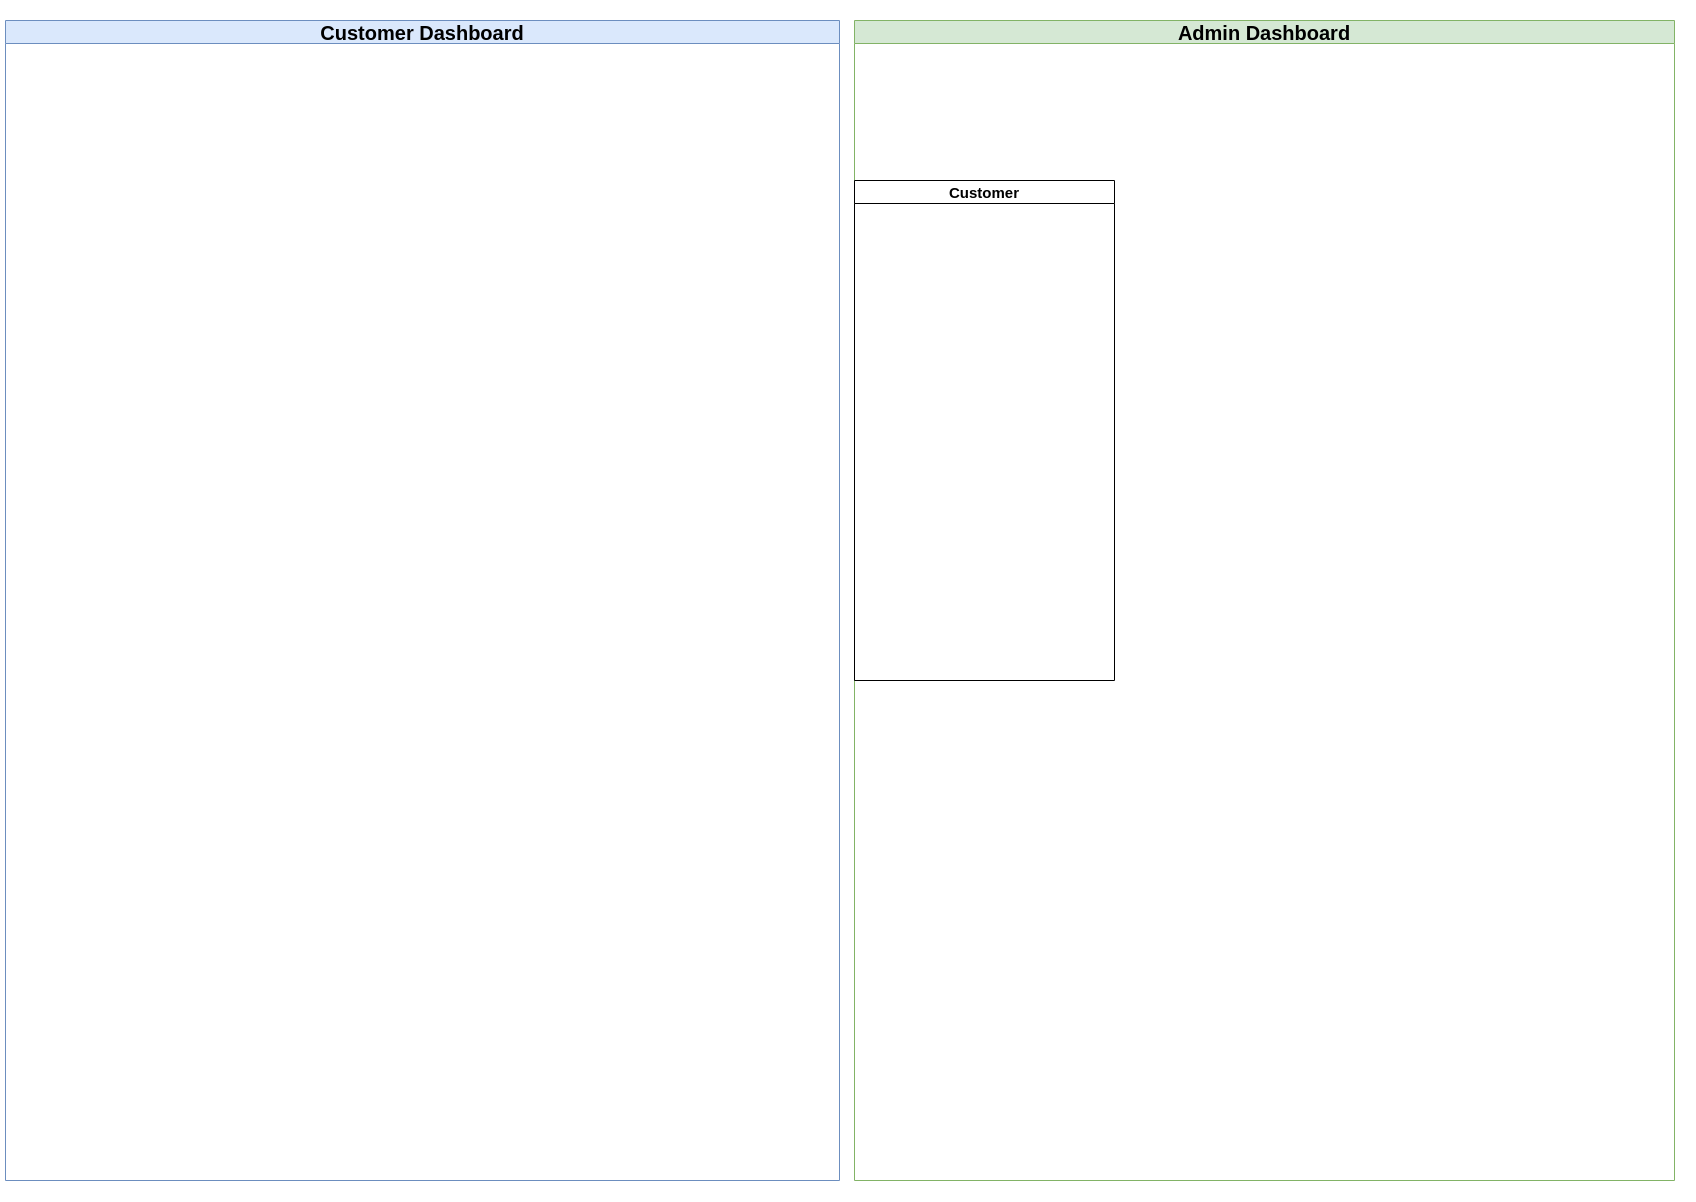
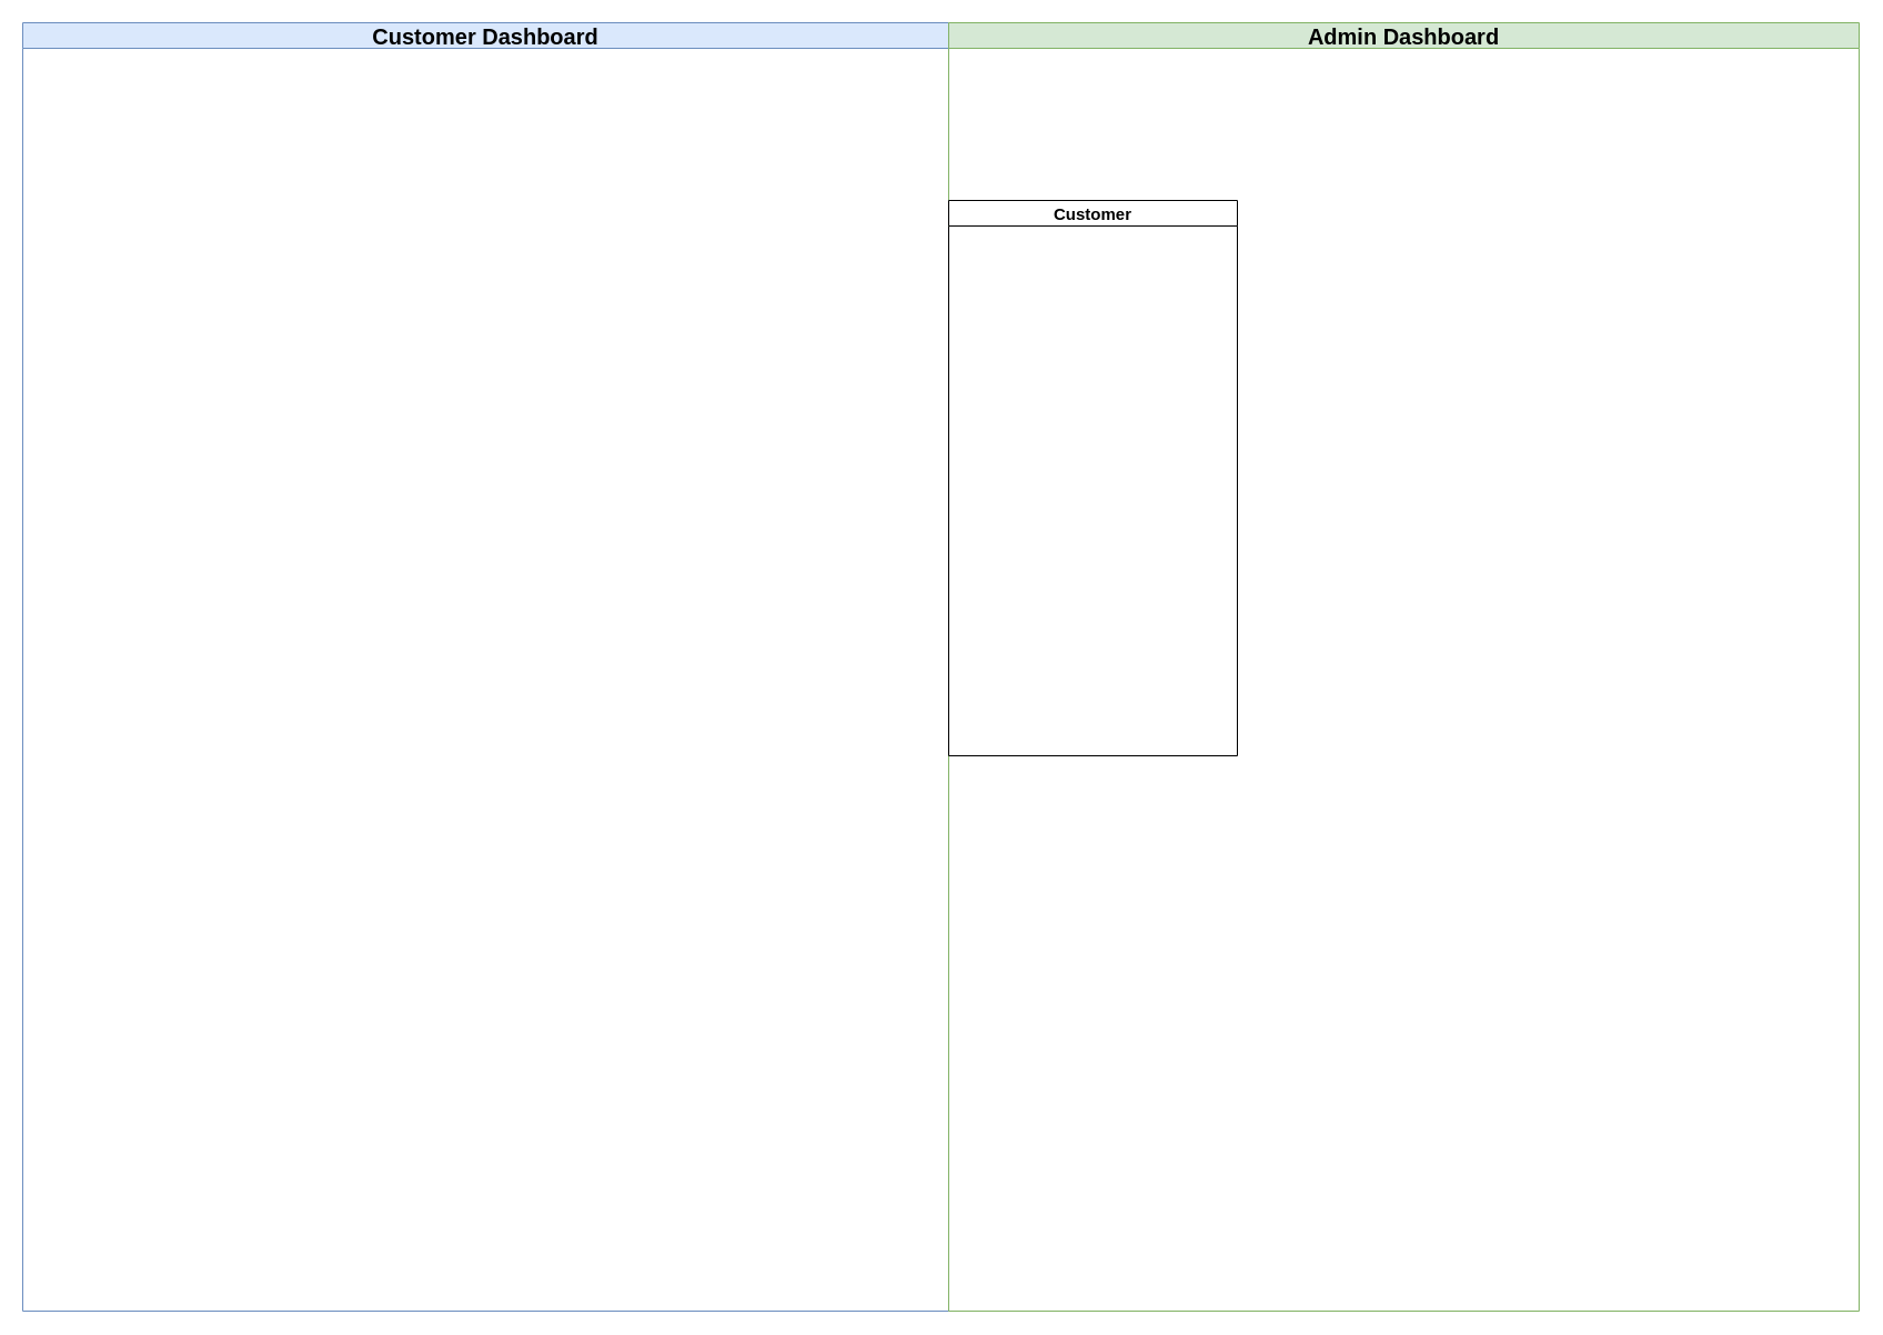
- <mxCell id="2" value="Customer Dashboard" style="swimlane;whiteSpace=wrap;html=1;fillColor=#dae8fc;strokeColor=#6c8ebf;fontSize=20;horizontal=1;fontFamily=Helvetica;" vertex="1" parent="1"><mxGeometry x="5" y="20" width="834" height="1160" as="geometry" /></mxCell>
+ <mxCell id="2" value="Customer Dashboard" style="swimlane;whiteSpace=wrap;html=1;fillColor=#dae8fc;strokeColor=#6c8ebf;fontSize=20;horizontal=1;fontFamily=Helvetica;" vertex="1" parent="1"><mxGeometry width="834" height="1160" as="geometry" x="20" y="20" /></mxCell>
